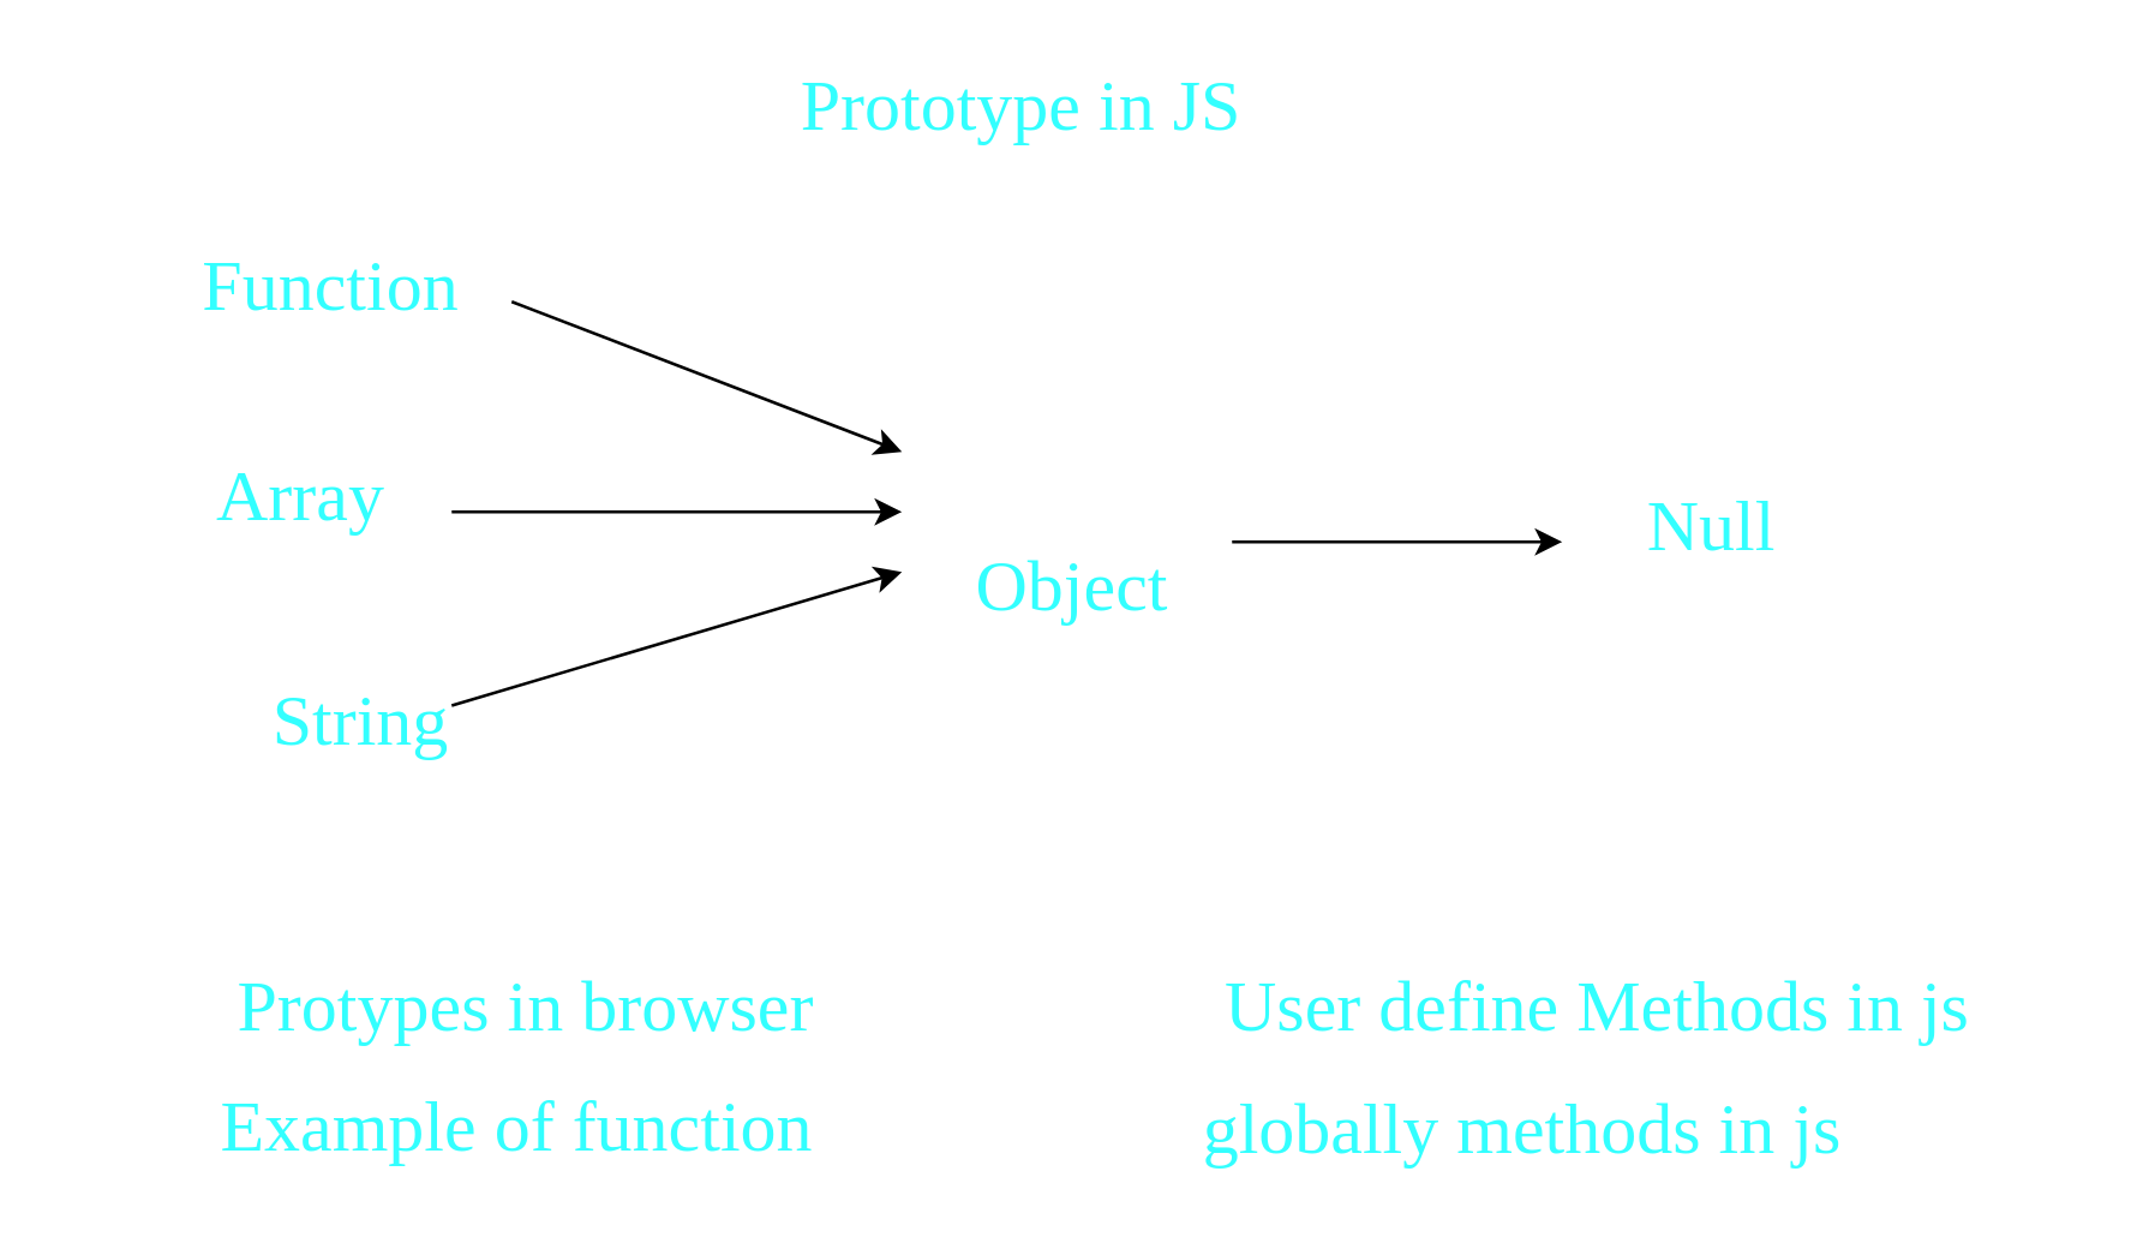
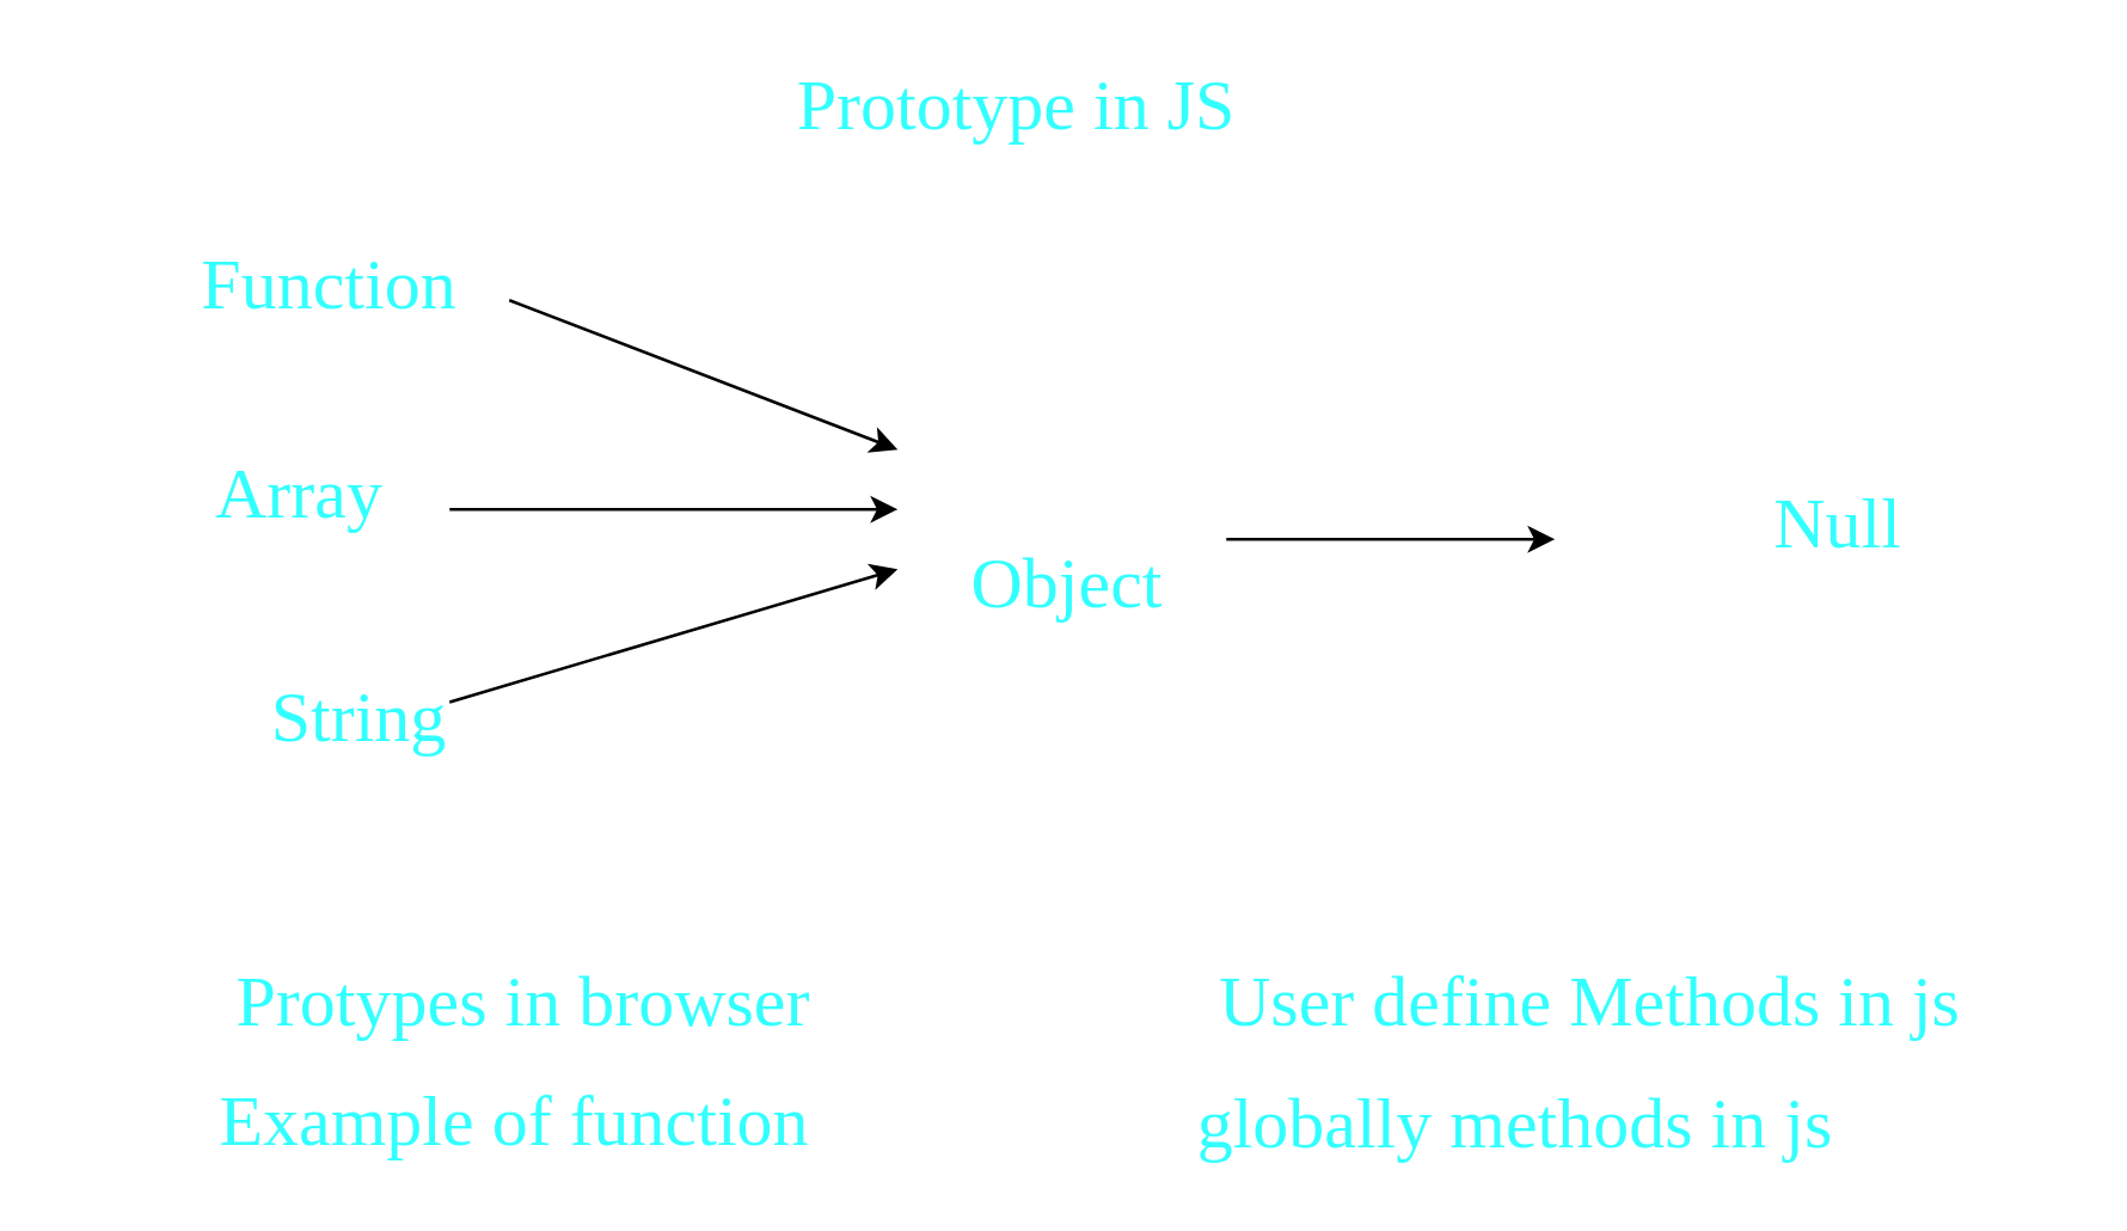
- <mxCell id="11" value="Null" style="text;strokeColor=none;align=center;fillColor=none;html=1;verticalAlign=middle;whiteSpace=wrap;rounded=0;fontFamily=Comic Sans MS;fontSize=24;fontColor=#33FFFF;" vertex="1" parent="1"><mxGeometry x="540" y="160" width="60" height="30" as="geometry" /></mxCell>
+ <mxCell id="11" value="Null" style="text;strokeColor=none;align=center;fillColor=none;html=1;verticalAlign=middle;whiteSpace=wrap;rounded=0;fontFamily=Comic Sans MS;fontSize=24;fontColor=#33FFFF;" vertex="1" parent="1"><mxGeometry x="585" y="160" width="60" height="30" as="geometry" /></mxCell>
